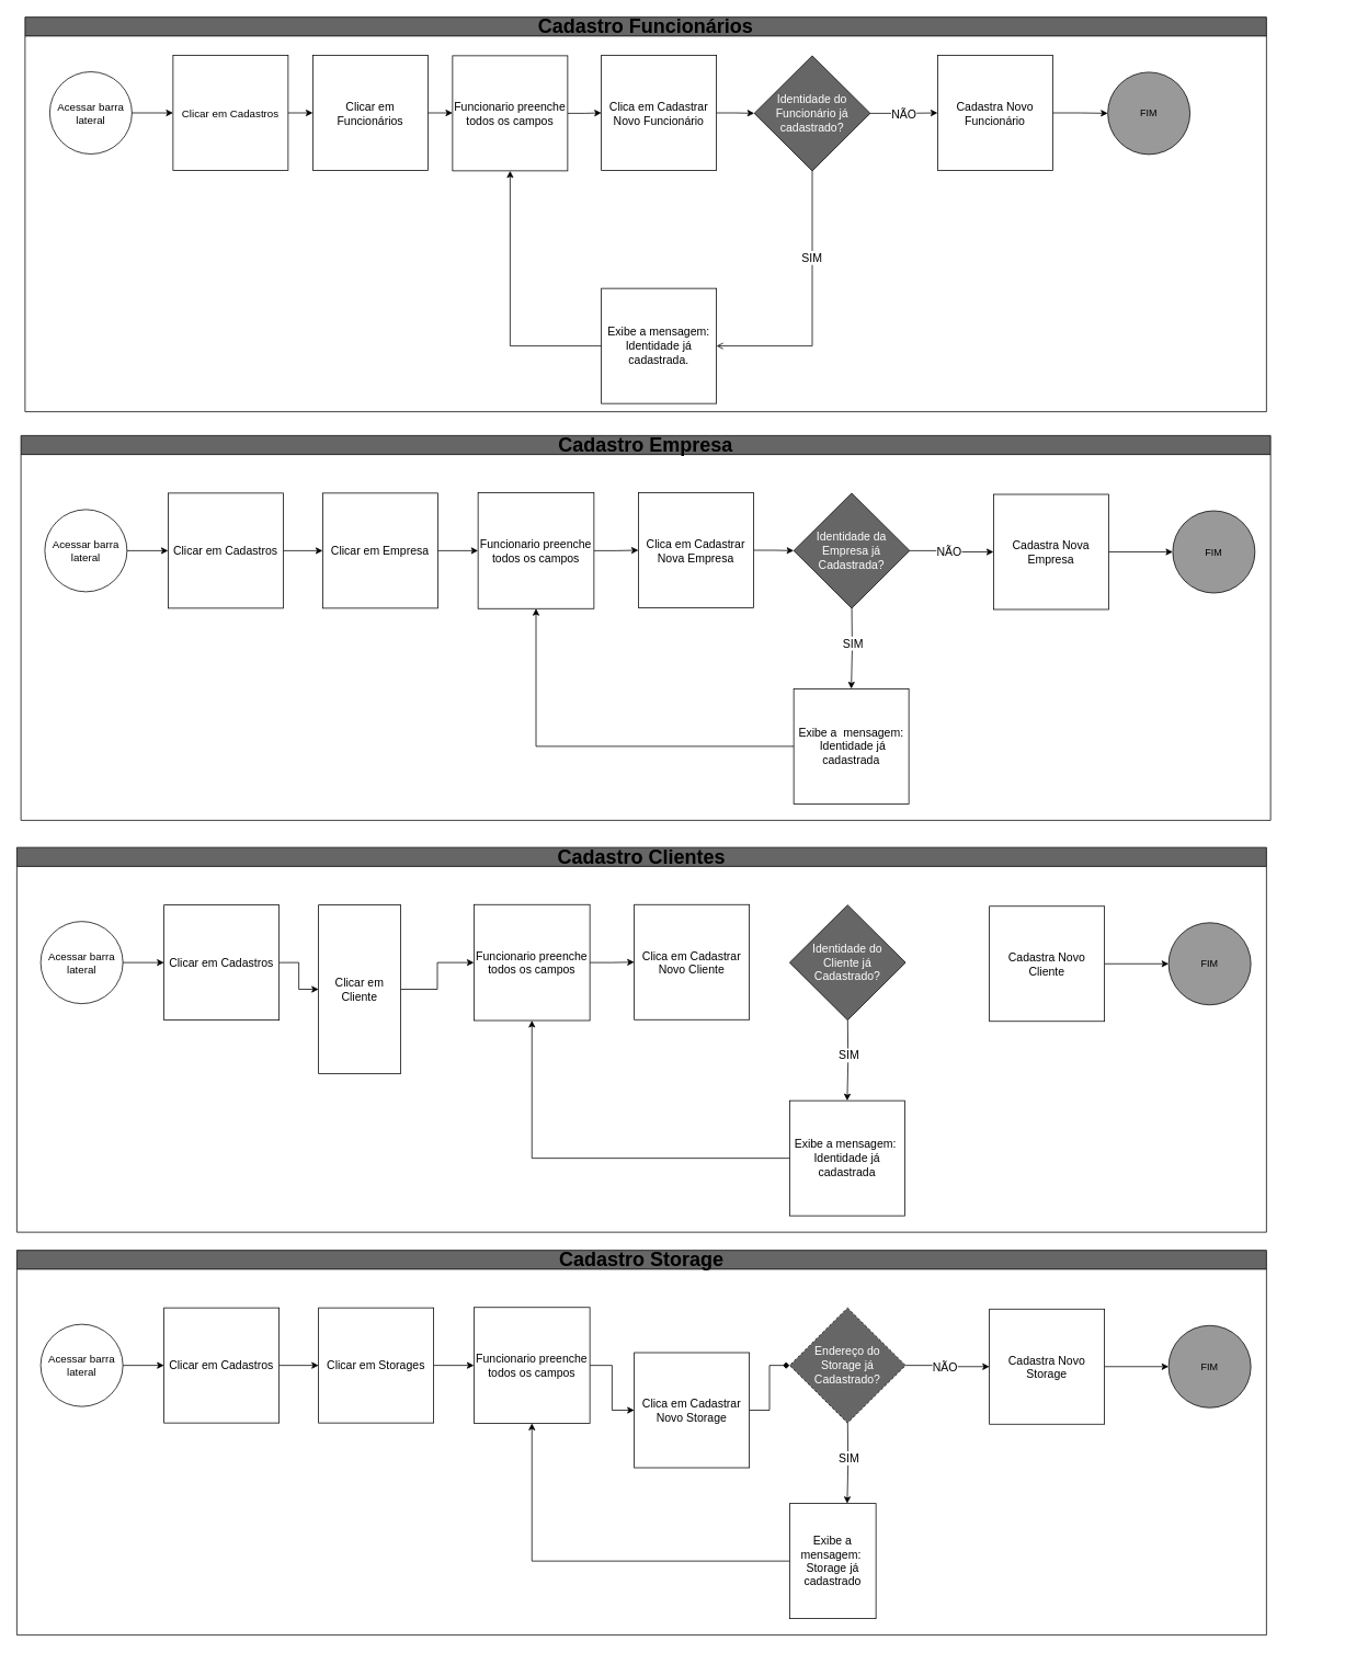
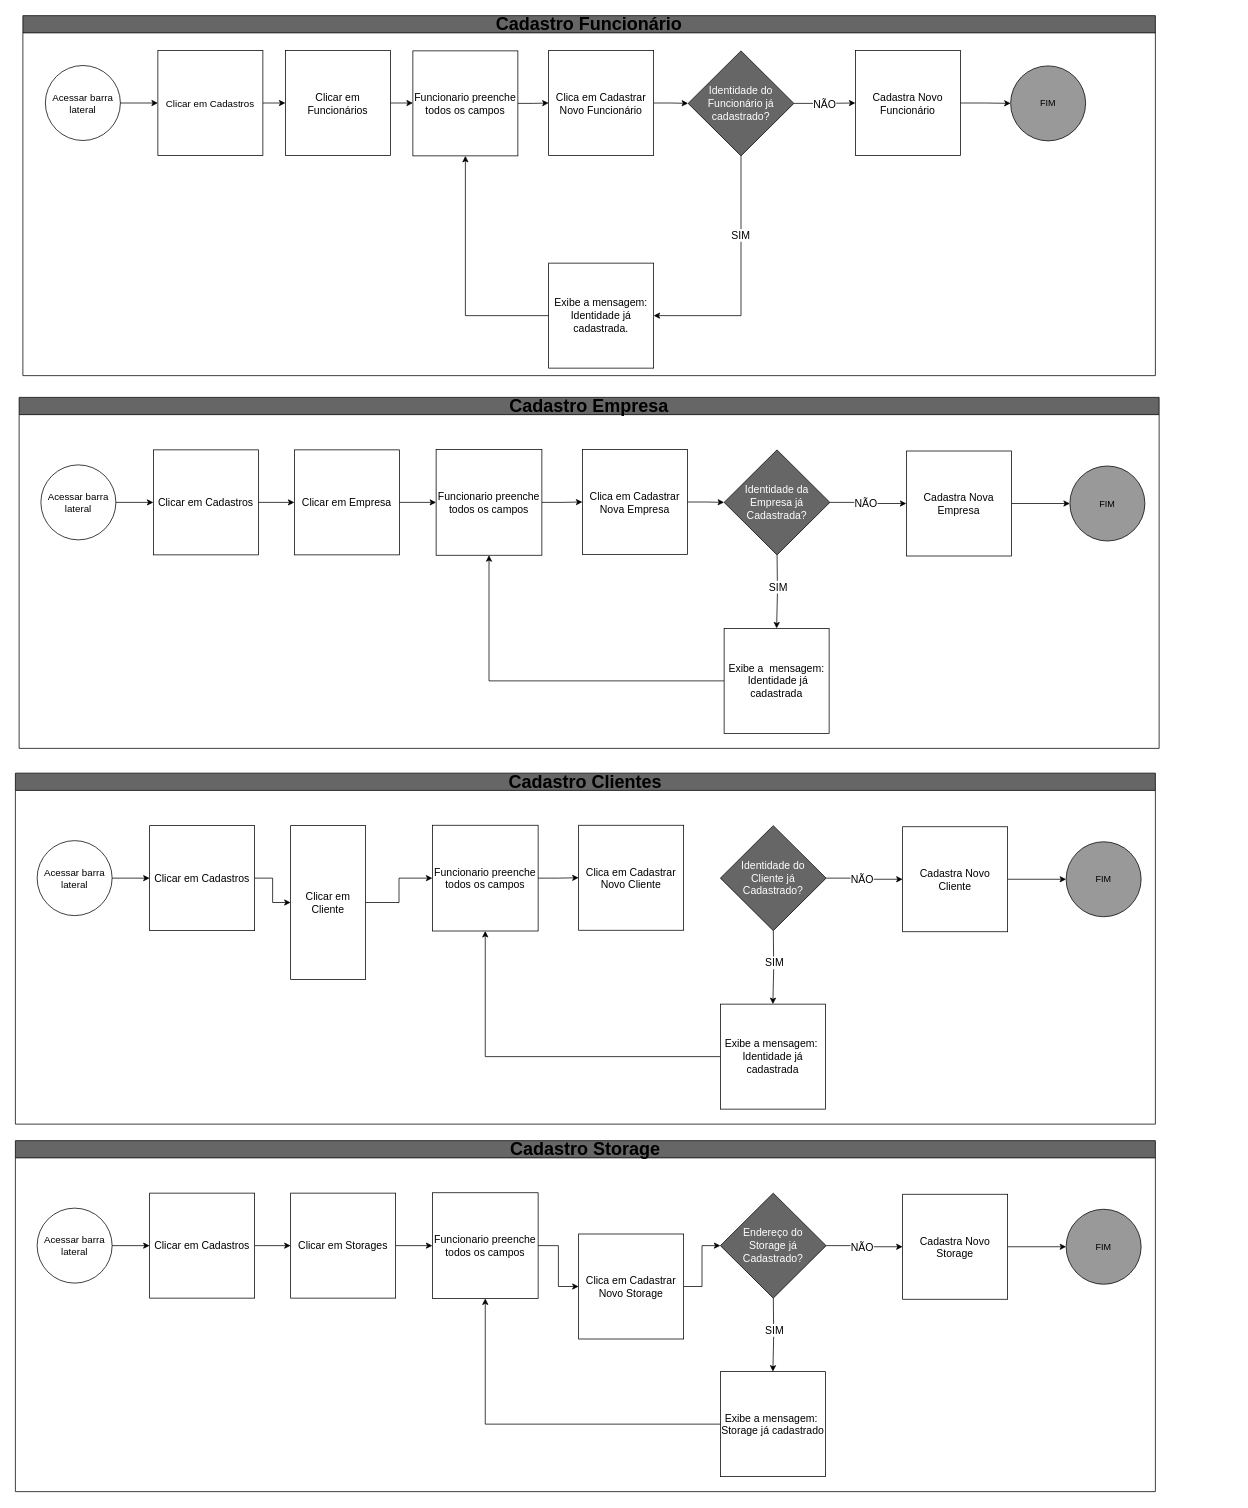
- <mxCell id="2" value="&lt;font style=&quot;font-size: 24px;&quot;&gt;Cadastro Funcionários&lt;/font&gt;" style="swimlane;whiteSpace=wrap;html=1;fillColor=#666666;" parent="1" vertex="1"><mxGeometry x="30" y="20" width="1510" height="480" as="geometry" /></mxCell>
+ <mxCell id="2" value="&lt;font style=&quot;font-size: 24px;&quot;&gt;Cadastro Funcionário&lt;/font&gt;" style="swimlane;whiteSpace=wrap;html=1;fillColor=#666666;" parent="1" vertex="1"><mxGeometry x="30" y="20" width="1510" height="480" as="geometry" /></mxCell>
- <mxCell id="15" style="edgeStyle=orthogonalEdgeStyle;rounded=0;orthogonalLoop=1;jettySize=auto;html=1;exitX=0.5;exitY=1;exitDx=0;exitDy=0;entryX=1;entryY=0.5;entryDx=0;entryDy=0;endArrow=open;" edge="1" parent="2" source="17" target="12"><mxGeometry relative="1" as="geometry" /></mxCell>
+ <mxCell id="15" style="edgeStyle=orthogonalEdgeStyle;rounded=0;orthogonalLoop=1;jettySize=auto;html=1;exitX=0.5;exitY=1;exitDx=0;exitDy=0;entryX=1;entryY=0.5;entryDx=0;entryDy=0;" edge="1" parent="2" source="17" target="12"><mxGeometry relative="1" as="geometry" /></mxCell>
+ <mxCell id="60" value="" style="edgeStyle=orthogonalEdgeStyle;rounded=0;orthogonalLoop=1;jettySize=auto;html=1;" parent="48" source="62" target="66" edge="1"><mxGeometry relative="1" as="geometry" /></mxCell>
+ <mxCell id="61" value="&lt;font style=&quot;font-size: 14px;&quot;&gt;NÃO&lt;/font&gt;" style="edgeLabel;html=1;align=center;verticalAlign=middle;resizable=0;points=[];" parent="60" connectable="0" vertex="1"><mxGeometry x="-0.099" y="-1" relative="1" as="geometry"><mxPoint as="offset" /></mxGeometry></mxCell>
- <mxCell id="77" value="" style="edgeStyle=orthogonalEdgeStyle;rounded=0;orthogonalLoop=1;jettySize=auto;html=1;endArrow=diamond;" parent="68" source="78" target="83" edge="1"><mxGeometry relative="1" as="geometry" /></mxCell>
+ <mxCell id="77" value="" style="edgeStyle=orthogonalEdgeStyle;rounded=0;orthogonalLoop=1;jettySize=auto;html=1;" parent="68" source="78" target="83" edge="1"><mxGeometry relative="1" as="geometry" /></mxCell>
- <mxCell id="83" value="&lt;span style=&quot;color: rgb(255, 255, 255); font-size: 14px;&quot;&gt;Endereço do &lt;br&gt;Storage já Cadastrado?&lt;/span&gt;" style="rhombus;whiteSpace=wrap;html=1;fillColor=#666666;dashed=1;" parent="68" vertex="1"><mxGeometry x="940" y="70" width="141" height="140" as="geometry" /></mxCell>
+ <mxCell id="83" value="&lt;span style=&quot;color: rgb(255, 255, 255); font-size: 14px;&quot;&gt;Endereço do &lt;br&gt;Storage já Cadastrado?&lt;/span&gt;" style="rhombus;whiteSpace=wrap;html=1;fillColor=#666666;" parent="68" vertex="1"><mxGeometry x="940" y="70" width="141" height="140" as="geometry" /></mxCell>
- <mxCell id="85" value="&lt;span style=&quot;font-size: 14px;&quot;&gt;Exibe a mensagem:&lt;/span&gt;&lt;span style=&quot;font-size: 14px;&quot;&gt;&amp;nbsp;&lt;br&gt;Storage já cadastrado&lt;/span&gt;" style="whiteSpace=wrap;html=1;aspect=fixed;" parent="68" vertex="1"><mxGeometry x="940" y="308" width="105" height="140" as="geometry" /></mxCell>
+ <mxCell id="85" value="&lt;span style=&quot;font-size: 14px;&quot;&gt;Exibe a mensagem:&lt;/span&gt;&lt;span style=&quot;font-size: 14px;&quot;&gt;&amp;nbsp;&lt;br&gt;Storage já cadastrado&lt;/span&gt;" style="whiteSpace=wrap;html=1;aspect=fixed;" parent="68" vertex="1"><mxGeometry x="940" y="308" width="140" height="140" as="geometry" /></mxCell>
